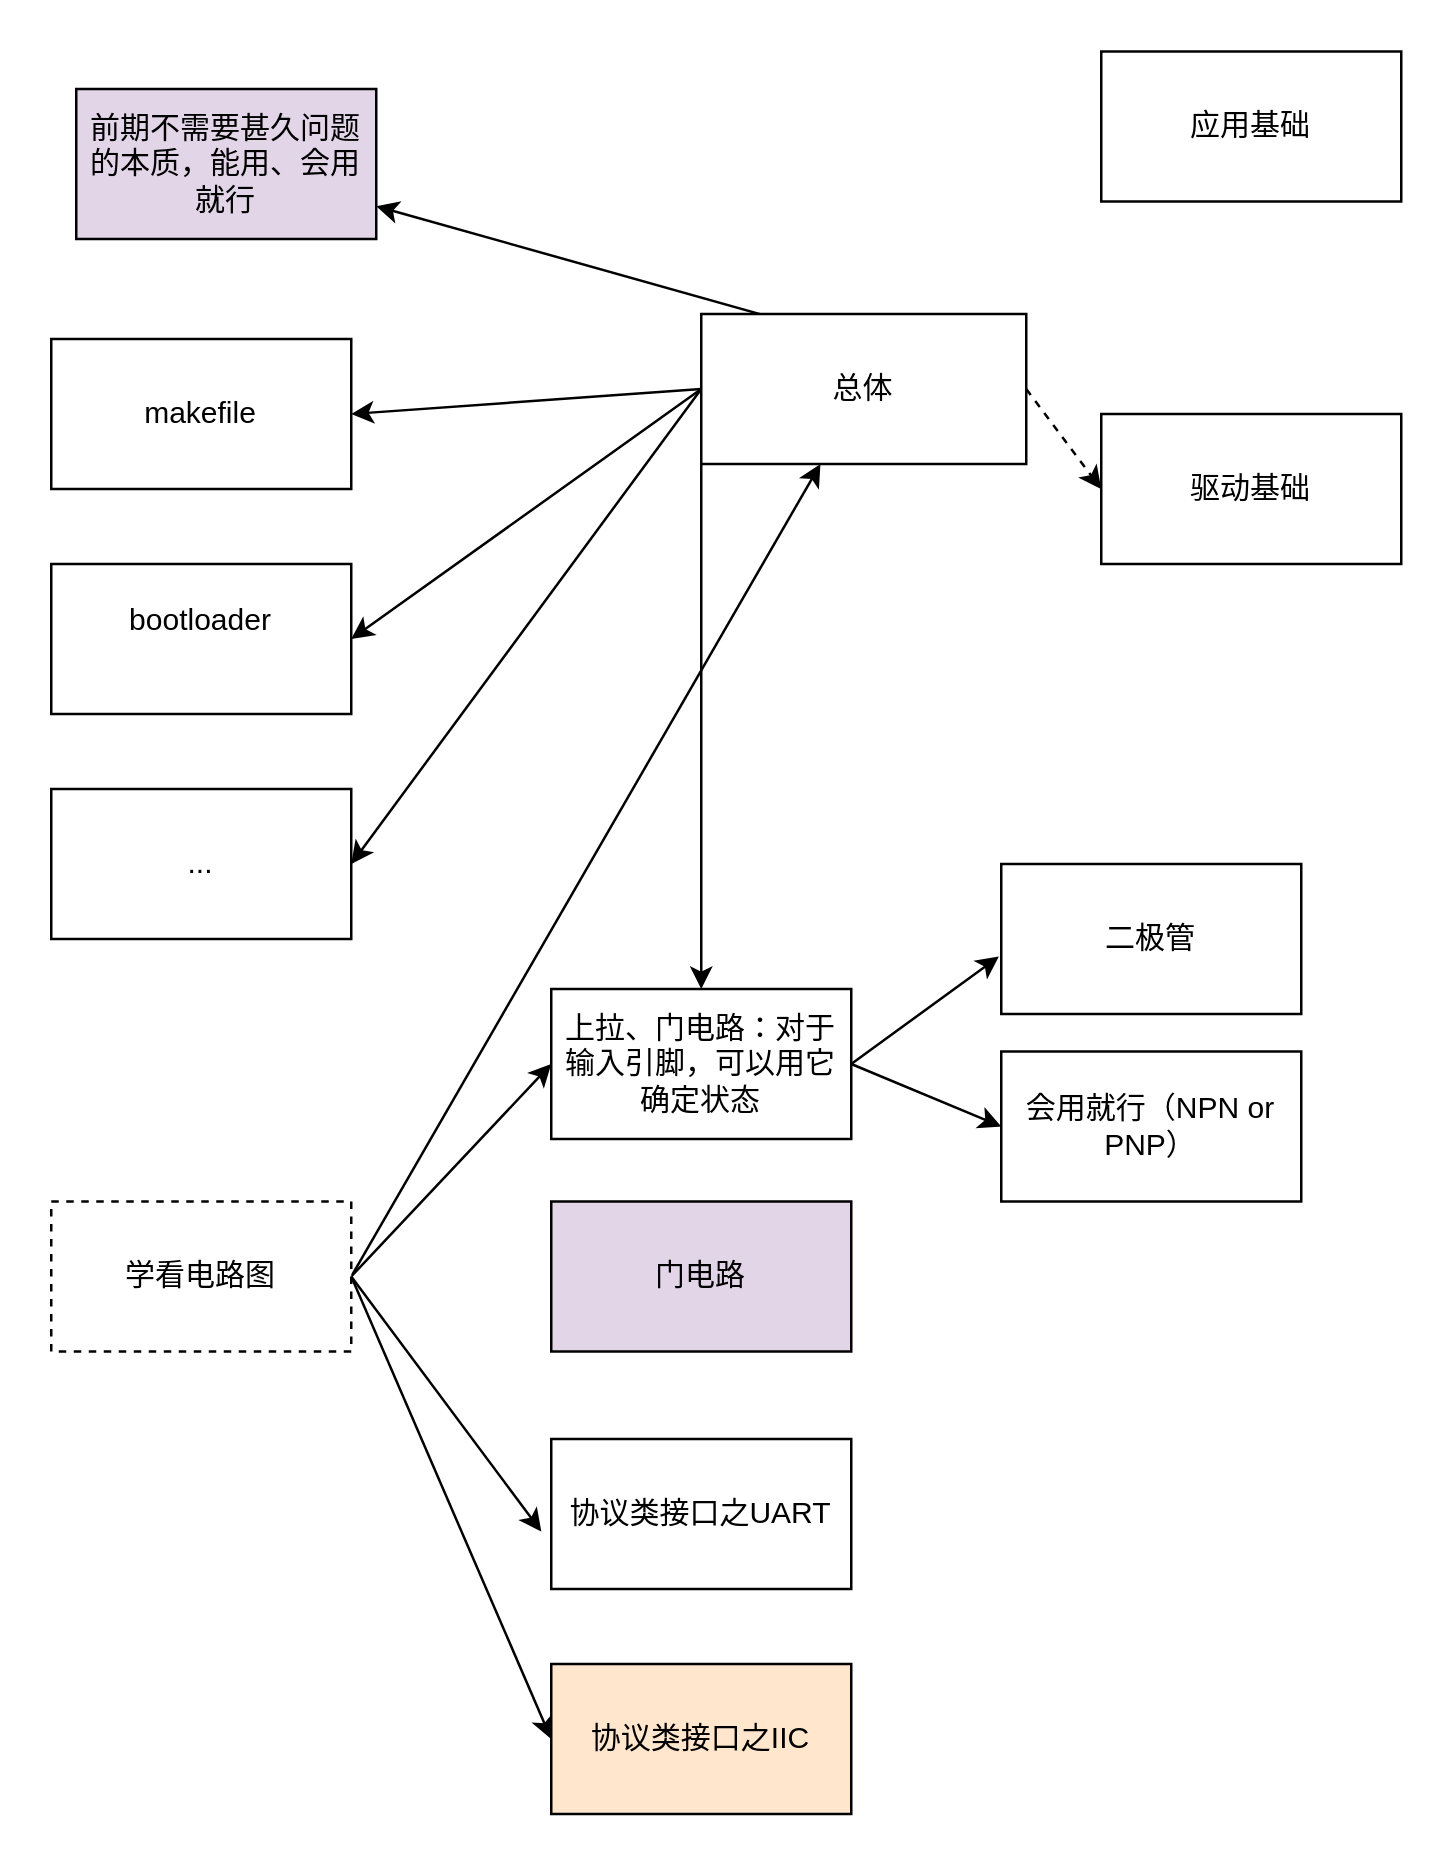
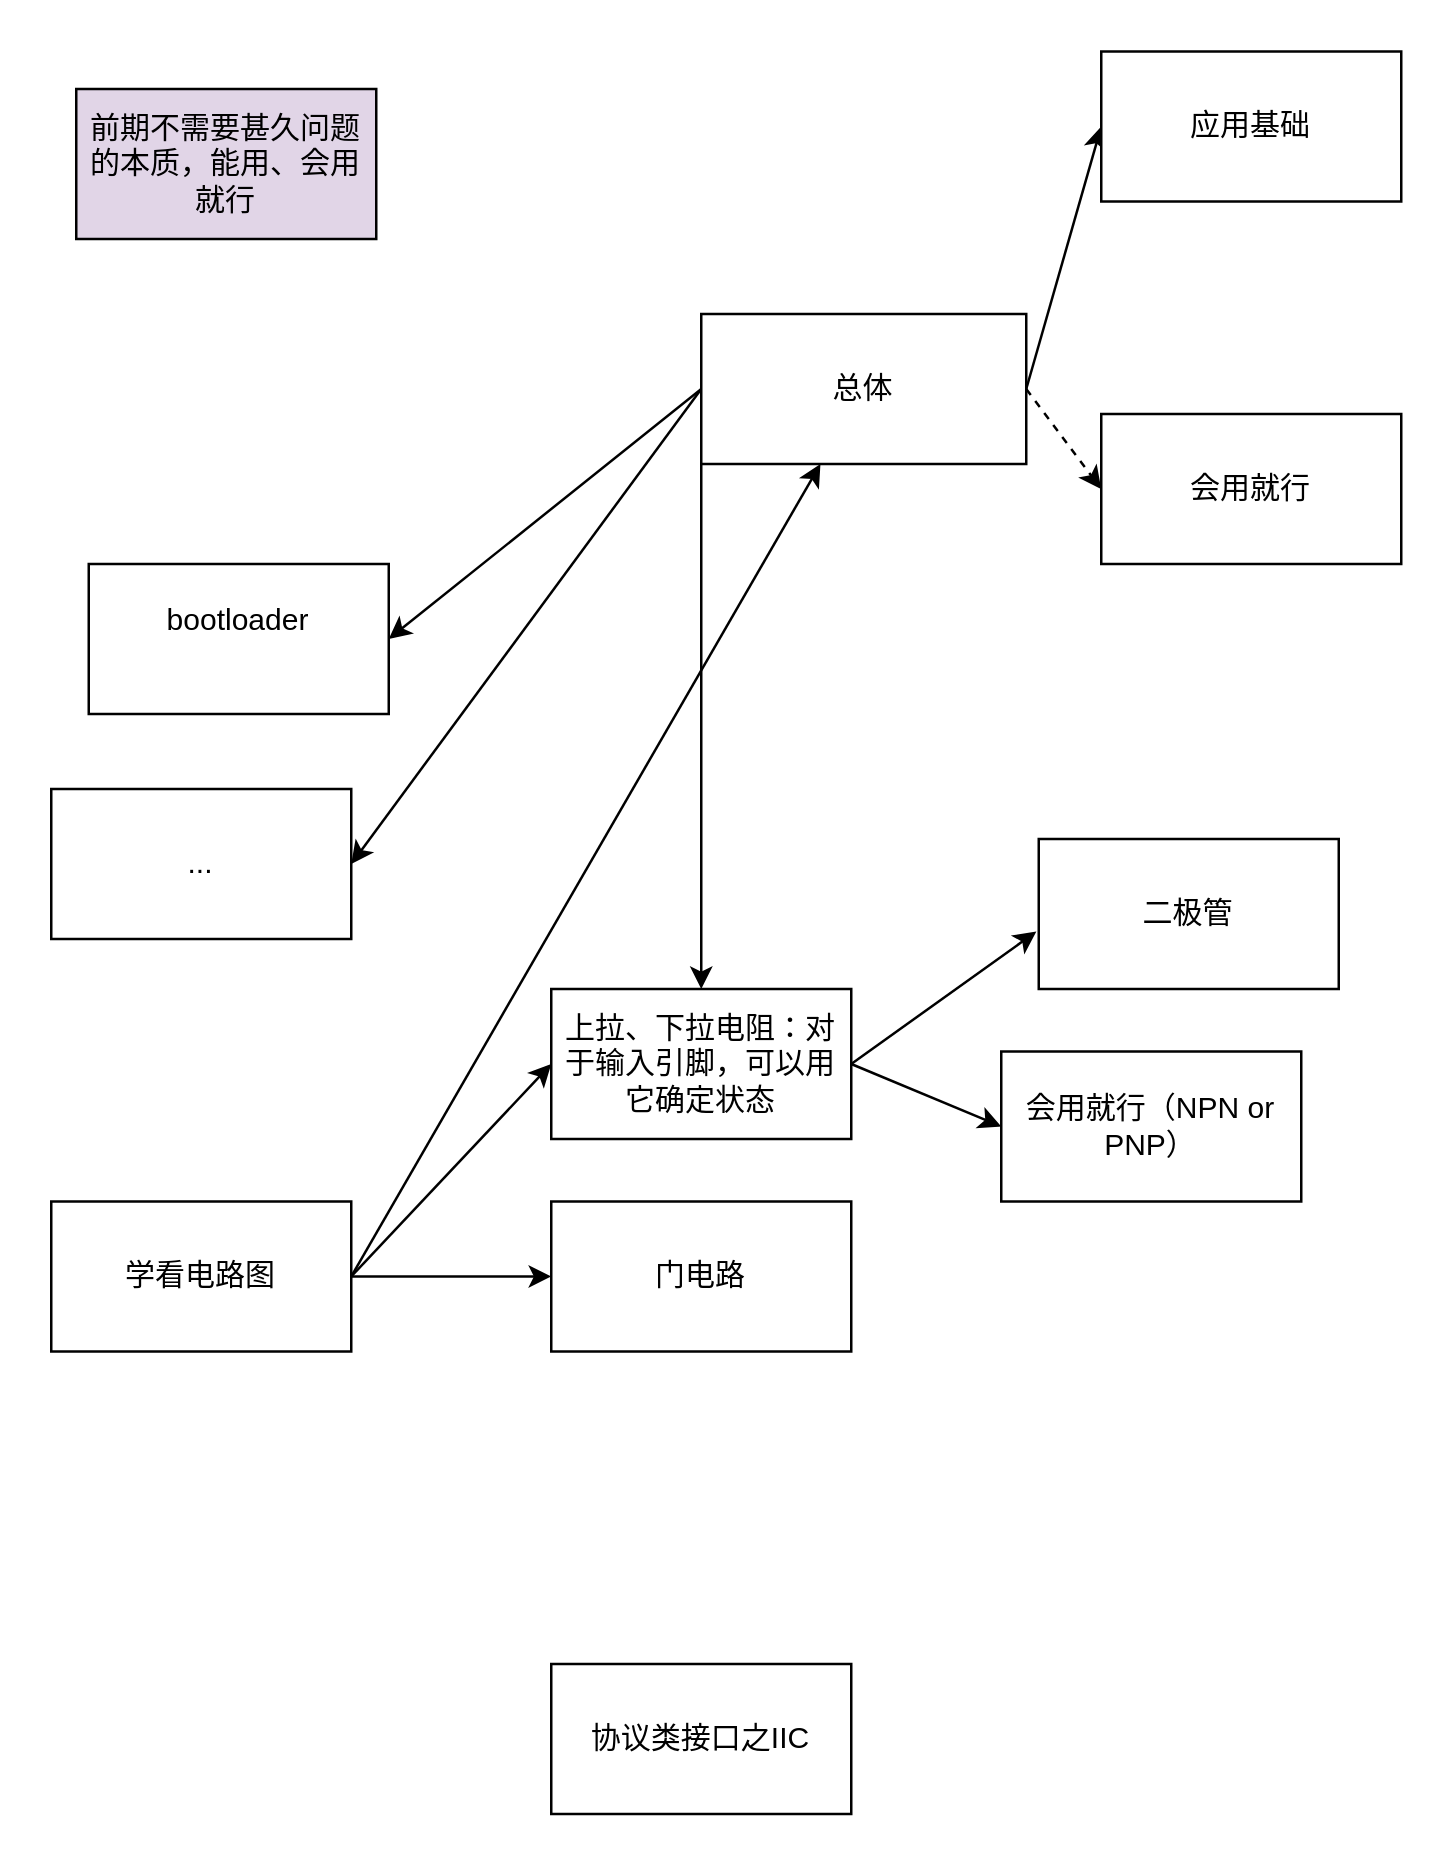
- <mxCell id="3" style="edgeStyle=none;html=1;exitX=1;exitY=0.5;exitDx=0;exitDy=0;" edge="1" parent="1" source="8" target="11"><mxGeometry relative="1" as="geometry" /></mxCell>
+ <mxCell id="3" style="edgeStyle=none;html=1;exitX=1;exitY=0.5;exitDx=0;exitDy=0;entryX=0;entryY=0.5;entryDx=0;entryDy=0;" edge="1" parent="1" source="8" target="9"><mxGeometry relative="1" as="geometry" /></mxCell>
- <mxCell id="5" style="edgeStyle=none;html=1;exitX=0;exitY=0.5;exitDx=0;exitDy=0;entryX=1;entryY=0.5;entryDx=0;entryDy=0;" edge="1" parent="1" source="8" target="12"><mxGeometry relative="1" as="geometry" /></mxCell>
- <mxCell id="12" value="makefile" style="rounded=0;whiteSpace=wrap;html=1;" vertex="1" parent="1"><mxGeometry x="20" y="135" width="120" height="60" as="geometry" /></mxCell>
- <mxCell id="10" value="驱动基础" style="rounded=0;whiteSpace=wrap;html=1;" vertex="1" parent="1"><mxGeometry x="440" y="165" width="120" height="60" as="geometry" /></mxCell>
+ <mxCell id="10" value="会用就行" style="rounded=0;whiteSpace=wrap;html=1;" vertex="1" parent="1"><mxGeometry x="440" y="165" width="120" height="60" as="geometry" /></mxCell>
- <mxCell id="13" value="bootloader&lt;div&gt;&lt;br&gt;&lt;/div&gt;" style="rounded=0;whiteSpace=wrap;html=1;" vertex="1" parent="1"><mxGeometry x="20" y="225" width="120" height="60" as="geometry" /></mxCell>
+ <mxCell id="13" value="bootloader&lt;div&gt;&lt;br&gt;&lt;/div&gt;" style="rounded=0;whiteSpace=wrap;html=1;" vertex="1" parent="1"><mxGeometry x="35" y="225" width="120" height="60" as="geometry" /></mxCell>
- <mxCell id="23" value="二极管" style="rounded=0;whiteSpace=wrap;html=1;" vertex="1" parent="1"><mxGeometry x="400" y="345" width="120" height="60" as="geometry" /></mxCell>
+ <mxCell id="23" value="二极管" style="rounded=0;whiteSpace=wrap;html=1;" vertex="1" parent="1"><mxGeometry x="415" y="335" width="120" height="60" as="geometry" /></mxCell>
- <mxCell id="21" value="上拉、门电路：对于输入引脚，可以用它确定状态" style="rounded=0;whiteSpace=wrap;html=1;" vertex="1" parent="1"><mxGeometry x="220" y="395" width="120" height="60" as="geometry" /></mxCell>
+ <mxCell id="21" value="上拉、下拉电阻：对于输入引脚，可以用它确定状态" style="rounded=0;whiteSpace=wrap;html=1;" vertex="1" parent="1"><mxGeometry x="220" y="395" width="120" height="60" as="geometry" /></mxCell>
- <mxCell id="18" value="学看电路图" style="rounded=0;whiteSpace=wrap;html=1;dashed=1;" vertex="1" parent="1"><mxGeometry x="20" y="480" width="120" height="60" as="geometry" /></mxCell>
+ <mxCell id="18" value="学看电路图" style="rounded=0;whiteSpace=wrap;html=1;" vertex="1" parent="1"><mxGeometry x="20" y="480" width="120" height="60" as="geometry" /></mxCell>
- <mxCell id="22" value="门电路" style="rounded=0;whiteSpace=wrap;html=1;fillColor=#e1d5e7;" vertex="1" parent="1"><mxGeometry x="220" y="480" width="120" height="60" as="geometry" /></mxCell>
+ <mxCell id="22" value="门电路" style="rounded=0;whiteSpace=wrap;html=1;" vertex="1" parent="1"><mxGeometry x="220" y="480" width="120" height="60" as="geometry" /></mxCell>
- <mxCell id="26" style="edgeStyle=none;html=1;exitX=1;exitY=0.5;exitDx=0;exitDy=0;entryX=-0.033;entryY=0.617;entryDx=0;entryDy=0;entryPerimeter=0;" edge="1" parent="1" source="18" target="25"><mxGeometry relative="1" as="geometry" /></mxCell>
- <mxCell id="17" style="edgeStyle=none;html=1;exitX=1;exitY=0.5;exitDx=0;exitDy=0;entryX=0;entryY=0.5;entryDx=0;entryDy=0;" edge="1" parent="1" source="18" target="27"><mxGeometry relative="1" as="geometry" /></mxCell>
+ <mxCell id="17" style="edgeStyle=none;html=1;exitX=1;exitY=0.5;exitDx=0;exitDy=0;" edge="1" parent="1" source="18" target="22"><mxGeometry relative="1" as="geometry" /></mxCell>
- <mxCell id="25" value="协议类接口之UART" style="rounded=0;whiteSpace=wrap;html=1;" vertex="1" parent="1"><mxGeometry x="220" y="575" width="120" height="60" as="geometry" /></mxCell>
- <mxCell id="27" value="协议类接口之IIC" style="rounded=0;whiteSpace=wrap;html=1;fillColor=#ffe6cc;" vertex="1" parent="1"><mxGeometry x="220" y="665" width="120" height="60" as="geometry" /></mxCell>
+ <mxCell id="27" value="协议类接口之IIC" style="rounded=0;whiteSpace=wrap;html=1;" vertex="1" parent="1"><mxGeometry x="220" y="665" width="120" height="60" as="geometry" /></mxCell>
